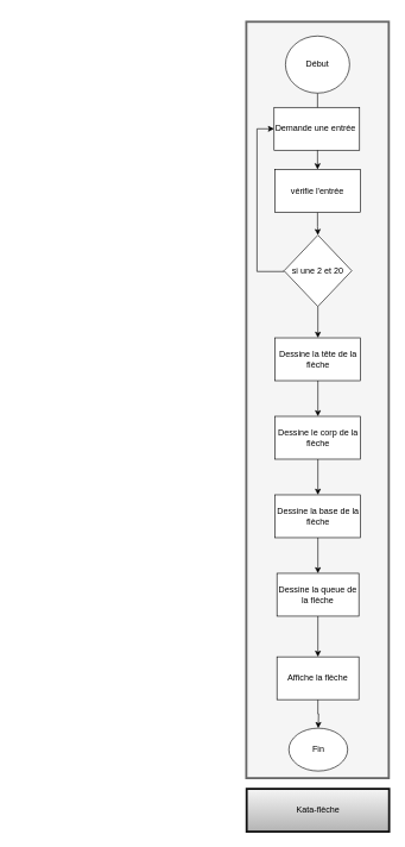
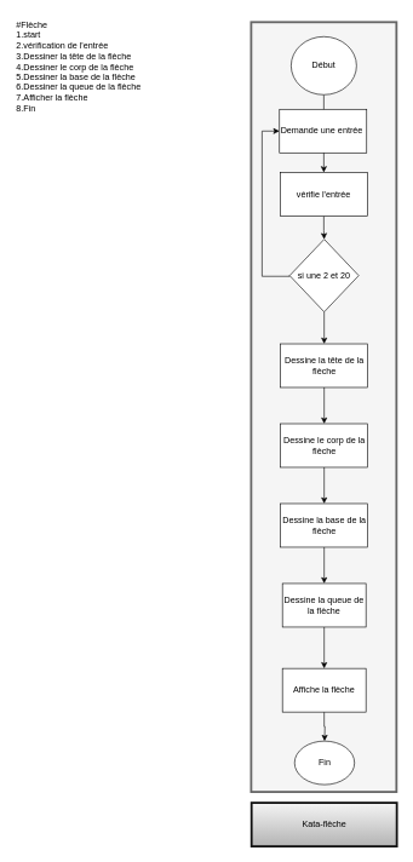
+ <mxCell id="3" value="#Flèche&#10;1.start&#10;2.vérification de l'entrée&#10;3.Dessiner la tête de la flèche&#10;4.Dessiner le corp de la flèche&#10;5.Dessiner la base de la flèche&#10;6.Dessiner la queue de la flèche&#10;7.Afficher la flèche &#10;8.Fin" style="text;whiteSpace=wrap;html=1;" parent="1" vertex="1"><mxGeometry x="20" y="20" width="200" height="150" as="geometry" /></mxCell>
